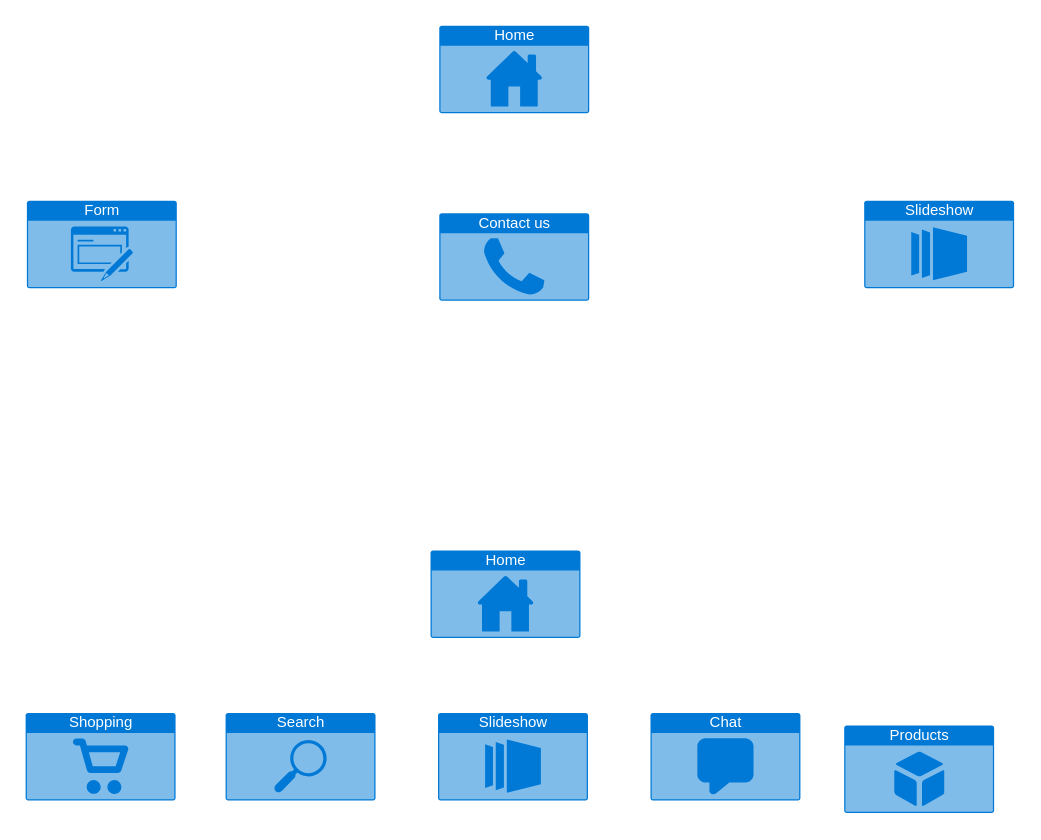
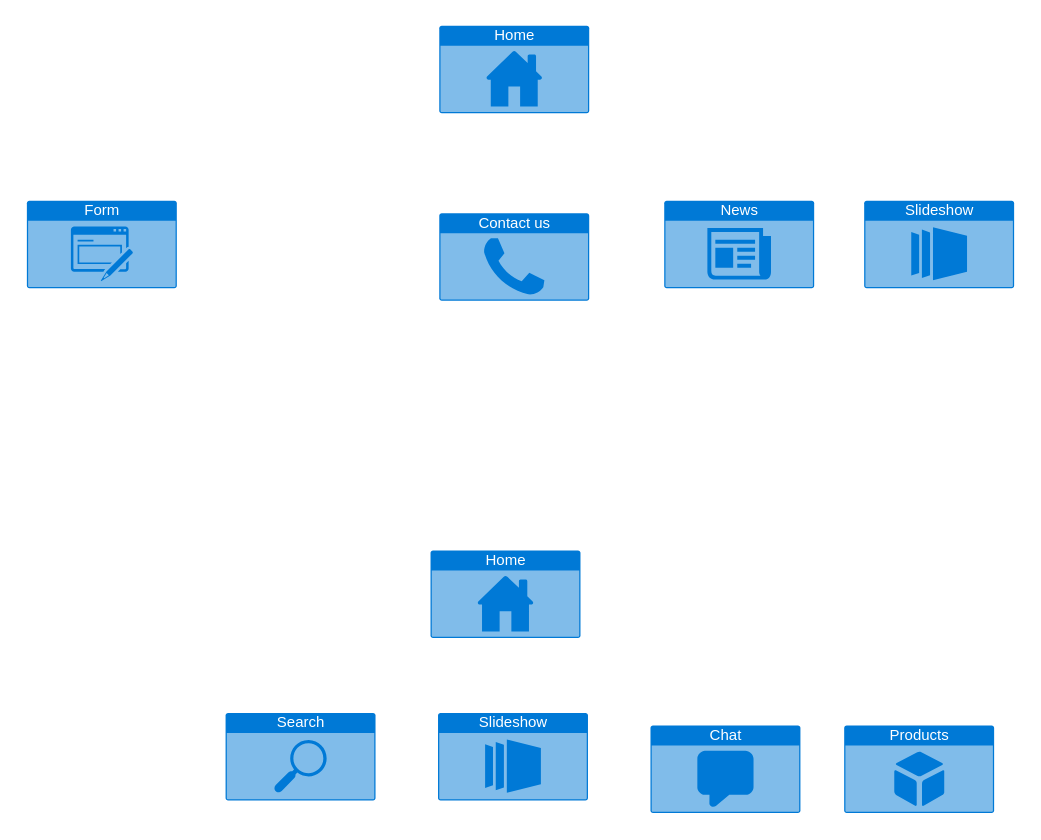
+ <mxCell id="5" value="News" style="html=1;strokeColor=none;fillColor=#0079D6;labelPosition=center;verticalLabelPosition=middle;verticalAlign=top;align=center;fontSize=12;outlineConnect=0;spacingTop=-6;fontColor=#FFFFFF;shape=mxgraph.sitemap.news;" vertex="1" parent="1"><mxGeometry x="531" y="160" width="120" height="70" as="geometry" /></mxCell>
- <mxCell id="12" value="Shopping" style="html=1;strokeColor=none;fillColor=#0079D6;labelPosition=center;verticalLabelPosition=middle;verticalAlign=top;align=center;fontSize=12;outlineConnect=0;spacingTop=-6;fontColor=#FFFFFF;shape=mxgraph.sitemap.shopping;" vertex="1" parent="1"><mxGeometry x="20" y="570" width="120" height="70" as="geometry" /></mxCell>
- <mxCell id="3" value="Chat" style="html=1;strokeColor=none;fillColor=#0079D6;labelPosition=center;verticalLabelPosition=middle;verticalAlign=top;align=center;fontSize=12;outlineConnect=0;spacingTop=-6;fontColor=#FFFFFF;shape=mxgraph.sitemap.chat;" vertex="1" parent="1"><mxGeometry x="520" y="570" width="120" height="70" as="geometry" /></mxCell>
+ <mxCell id="3" value="Chat" style="html=1;strokeColor=none;fillColor=#0079D6;labelPosition=center;verticalLabelPosition=middle;verticalAlign=top;align=center;fontSize=12;outlineConnect=0;spacingTop=-6;fontColor=#FFFFFF;shape=mxgraph.sitemap.chat;" vertex="1" parent="1"><mxGeometry x="520" y="580" width="120" height="70" as="geometry" /></mxCell>
